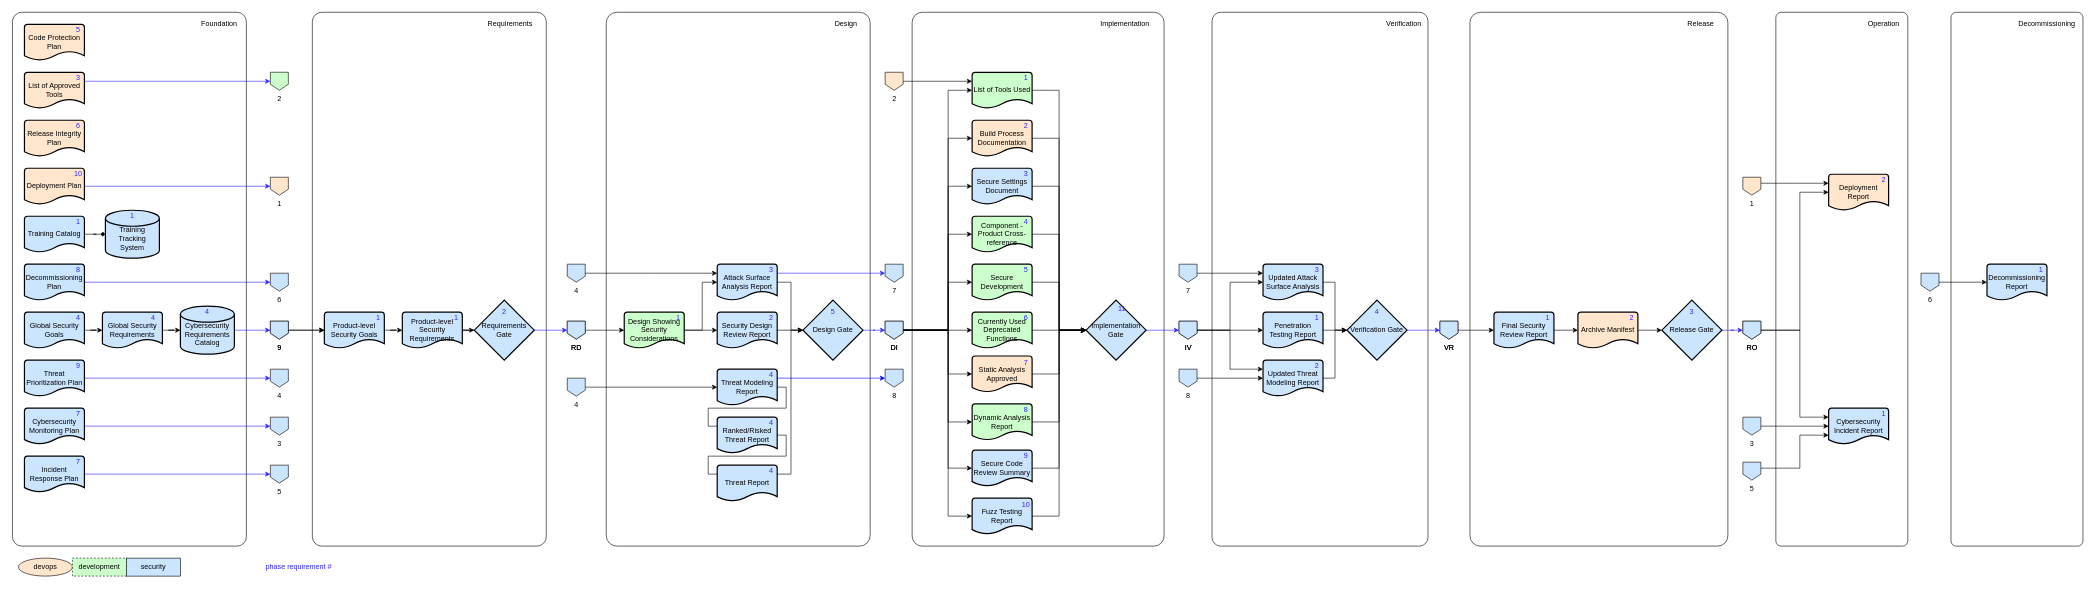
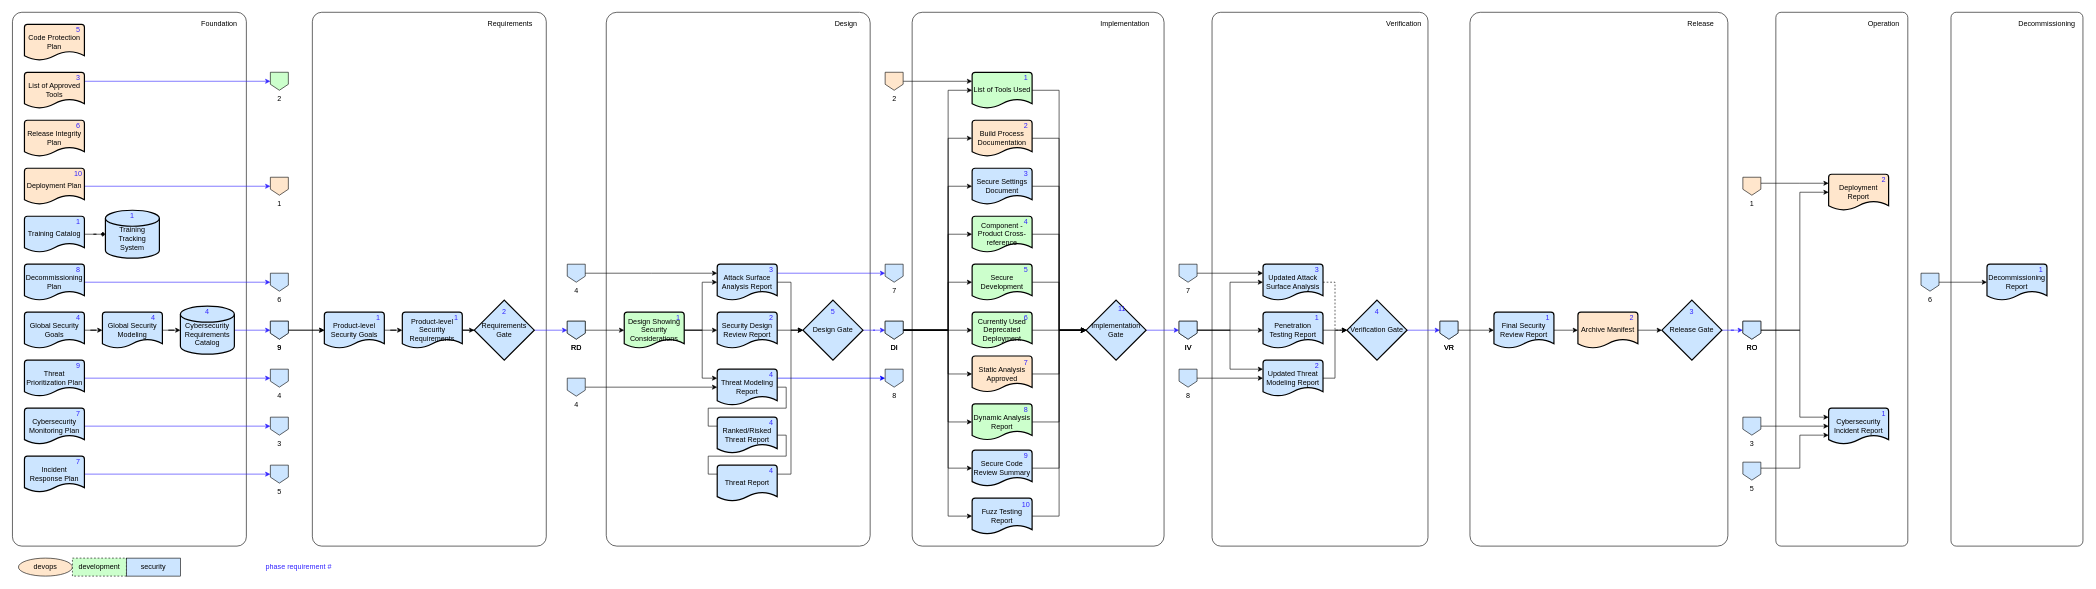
- <mxCell id="157" style="edgeStyle=orthogonalEdgeStyle;rounded=0;orthogonalLoop=1;jettySize=auto;html=1;entryX=0;entryY=0.5;entryDx=0;entryDy=0;entryPerimeter=0;" parent="154" source="158" target="164" edge="1"><mxGeometry relative="1" as="geometry" /></mxCell>
+ <mxCell id="157" style="edgeStyle=orthogonalEdgeStyle;rounded=0;orthogonalLoop=1;jettySize=auto;html=1;entryX=0;entryY=0.5;entryDx=0;entryDy=0;entryPerimeter=0;dashed=1;" parent="154" source="158" target="164" edge="1"><mxGeometry relative="1" as="geometry" /></mxCell>
- <mxCell id="20" value="Global Security Requirements" style="strokeWidth=2;html=1;shape=mxgraph.flowchart.document2;whiteSpace=wrap;size=0.25;fillColor=#CCE5FF;" parent="6" vertex="1"><mxGeometry x="170" y="520" width="100" height="60" as="geometry" /></mxCell>
+ <mxCell id="20" value="Global Security Modeling" style="strokeWidth=2;html=1;shape=mxgraph.flowchart.document2;whiteSpace=wrap;size=0.25;fillColor=#CCE5FF;" parent="6" vertex="1"><mxGeometry x="170" y="520" width="100" height="60" as="geometry" /></mxCell>
- <mxCell id="116" value="Currently Used Deprecated Functions" style="strokeWidth=2;html=1;shape=mxgraph.flowchart.document2;whiteSpace=wrap;size=0.25;fillColor=#CCFFCC;" parent="104" vertex="1"><mxGeometry x="1620" y="520" width="100" height="60" as="geometry" /></mxCell>
+ <mxCell id="116" value="Currently Used Deprecated Deployment" style="strokeWidth=2;html=1;shape=mxgraph.flowchart.document2;whiteSpace=wrap;size=0.25;fillColor=#CCFFCC;" parent="104" vertex="1"><mxGeometry x="1620" y="520" width="100" height="60" as="geometry" /></mxCell>
+ <mxCell id="85" style="edgeStyle=orthogonalEdgeStyle;rounded=0;orthogonalLoop=1;jettySize=auto;html=1;entryX=0;entryY=0.25;entryDx=0;entryDy=0;entryPerimeter=0;exitX=1;exitY=0.5;exitDx=0;exitDy=0;exitPerimeter=0;" parent="67" source="71" target="79" edge="1"><mxGeometry relative="1" as="geometry"><mxPoint x="1160" y="570" as="sourcePoint" /><mxPoint x="1200" y="570" as="targetPoint" /><Array as="points"><mxPoint x="1170" y="550" /><mxPoint x="1170" y="630" /></Array></mxGeometry></mxCell>
